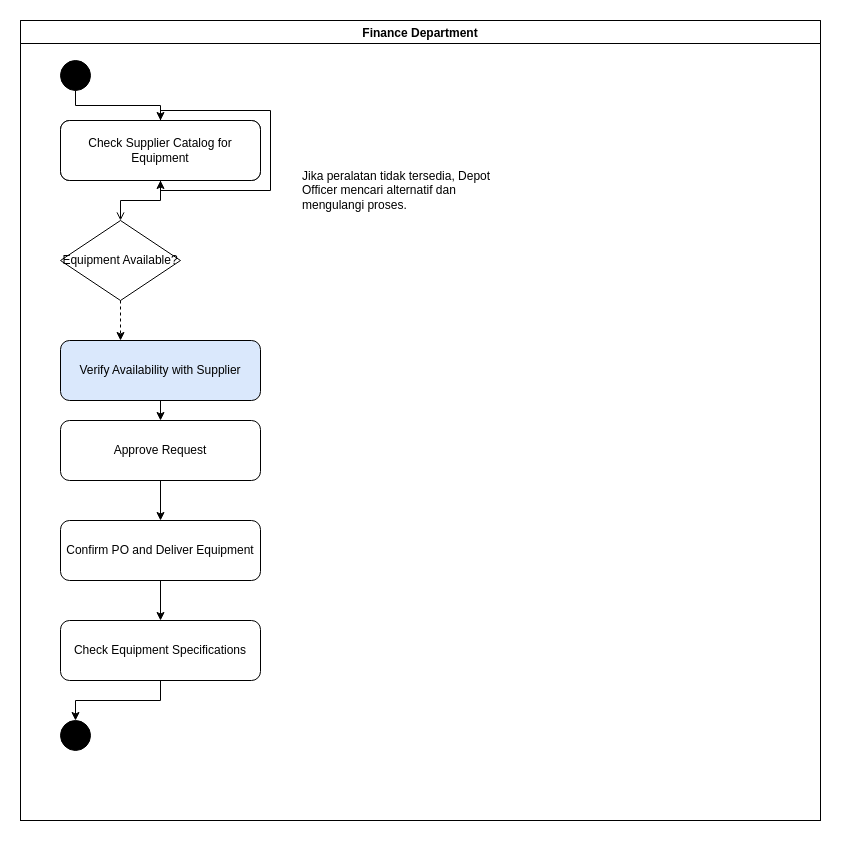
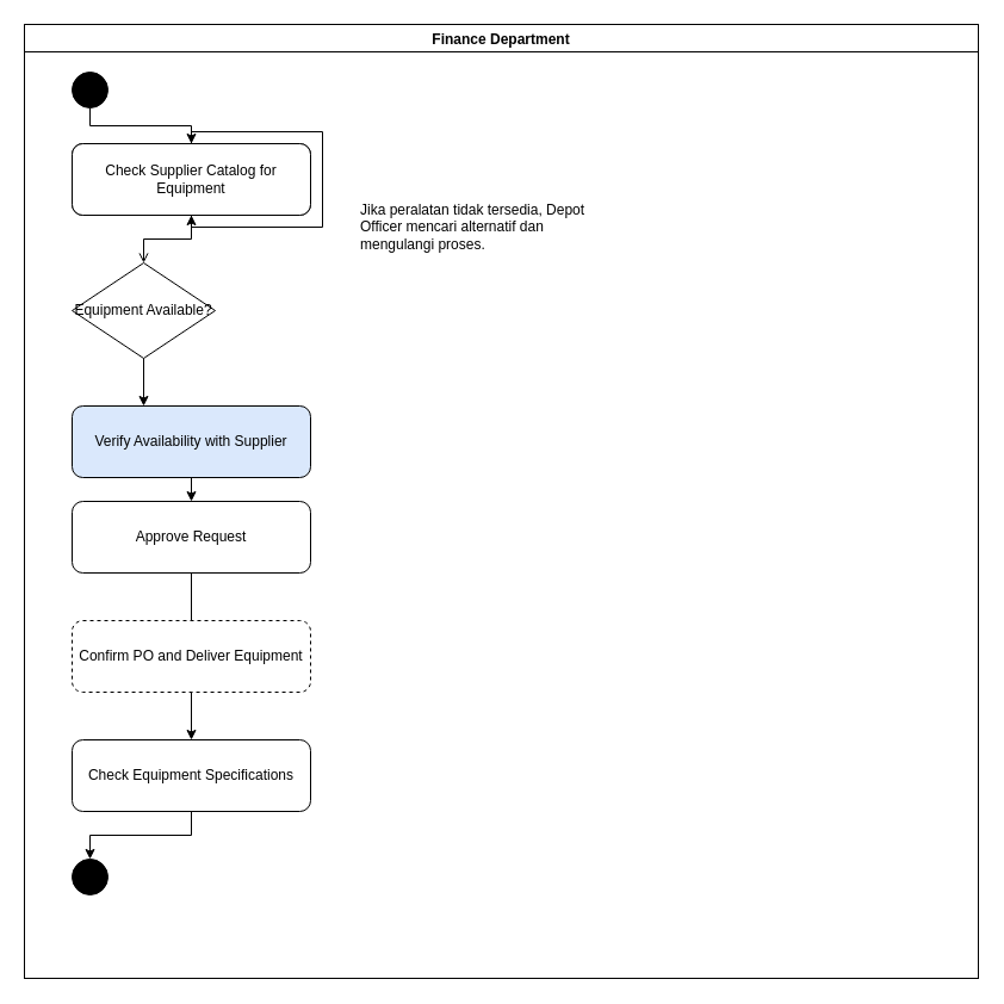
- <mxCell id="19" style="edgeStyle=orthogonalEdgeStyle;rounded=0;html=1;dashed=1;" edge="1" parent="1" source="10" target="11"><mxGeometry relative="1" as="geometry"><mxPoint x="100" y="240" as="targetPoint" /><Array as="points"><mxPoint x="100" y="240" /></Array></mxGeometry></mxCell>
+ <mxCell id="19" style="edgeStyle=orthogonalEdgeStyle;rounded=0;html=1;" edge="1" parent="1" source="10" target="11"><mxGeometry relative="1" as="geometry"><mxPoint x="100" y="240" as="targetPoint" /><Array as="points"><mxPoint x="100" y="240" /></Array></mxGeometry></mxCell>
- <mxCell id="21" style="edgeStyle=orthogonalEdgeStyle;rounded=0;html=1;" edge="1" parent="1" source="12" target="13"><mxGeometry relative="1" as="geometry" /></mxCell>
+ <mxCell id="21" style="edgeStyle=orthogonalEdgeStyle;rounded=0;html=1;endArrow=none;" edge="1" parent="1" source="12" target="13"><mxGeometry relative="1" as="geometry" /></mxCell>
- <mxCell id="13" value="Confirm PO and Deliver Equipment" style="rounded=1;whiteSpace=wrap;html=1;" vertex="1" parent="5"><mxGeometry x="40" y="500" width="200" height="60" as="geometry" /></mxCell>
+ <mxCell id="13" value="Confirm PO and Deliver Equipment" style="rounded=1;whiteSpace=wrap;html=1;dashed=1;" vertex="1" parent="5"><mxGeometry x="40" y="500" width="200" height="60" as="geometry" /></mxCell>
